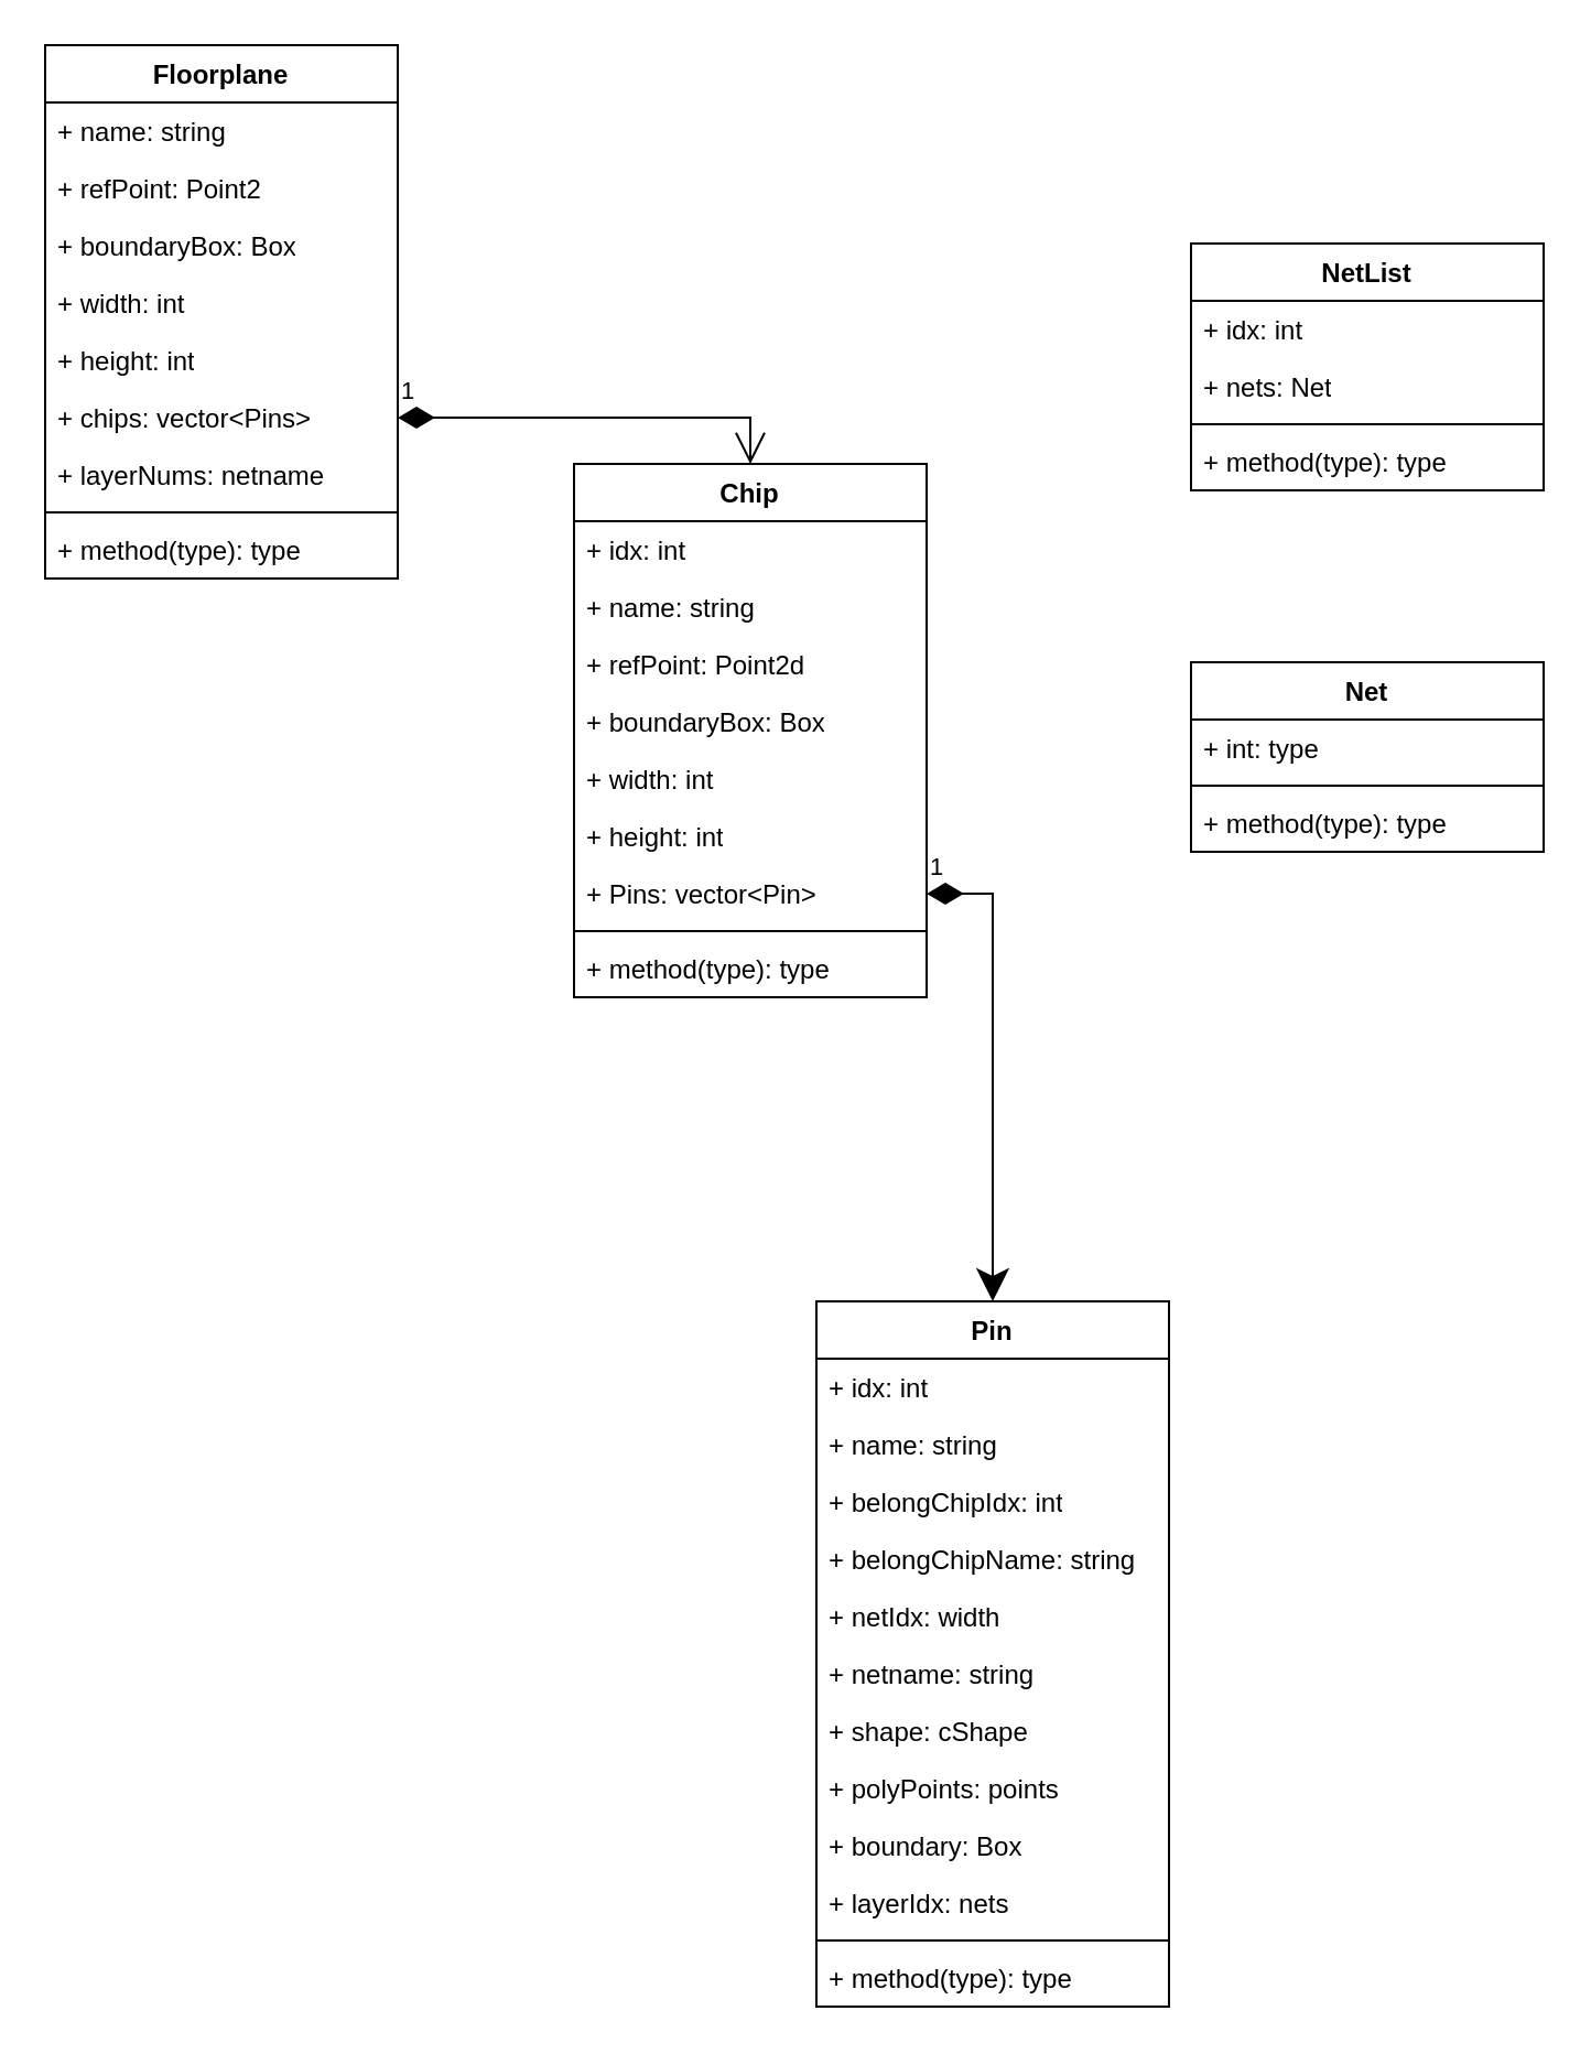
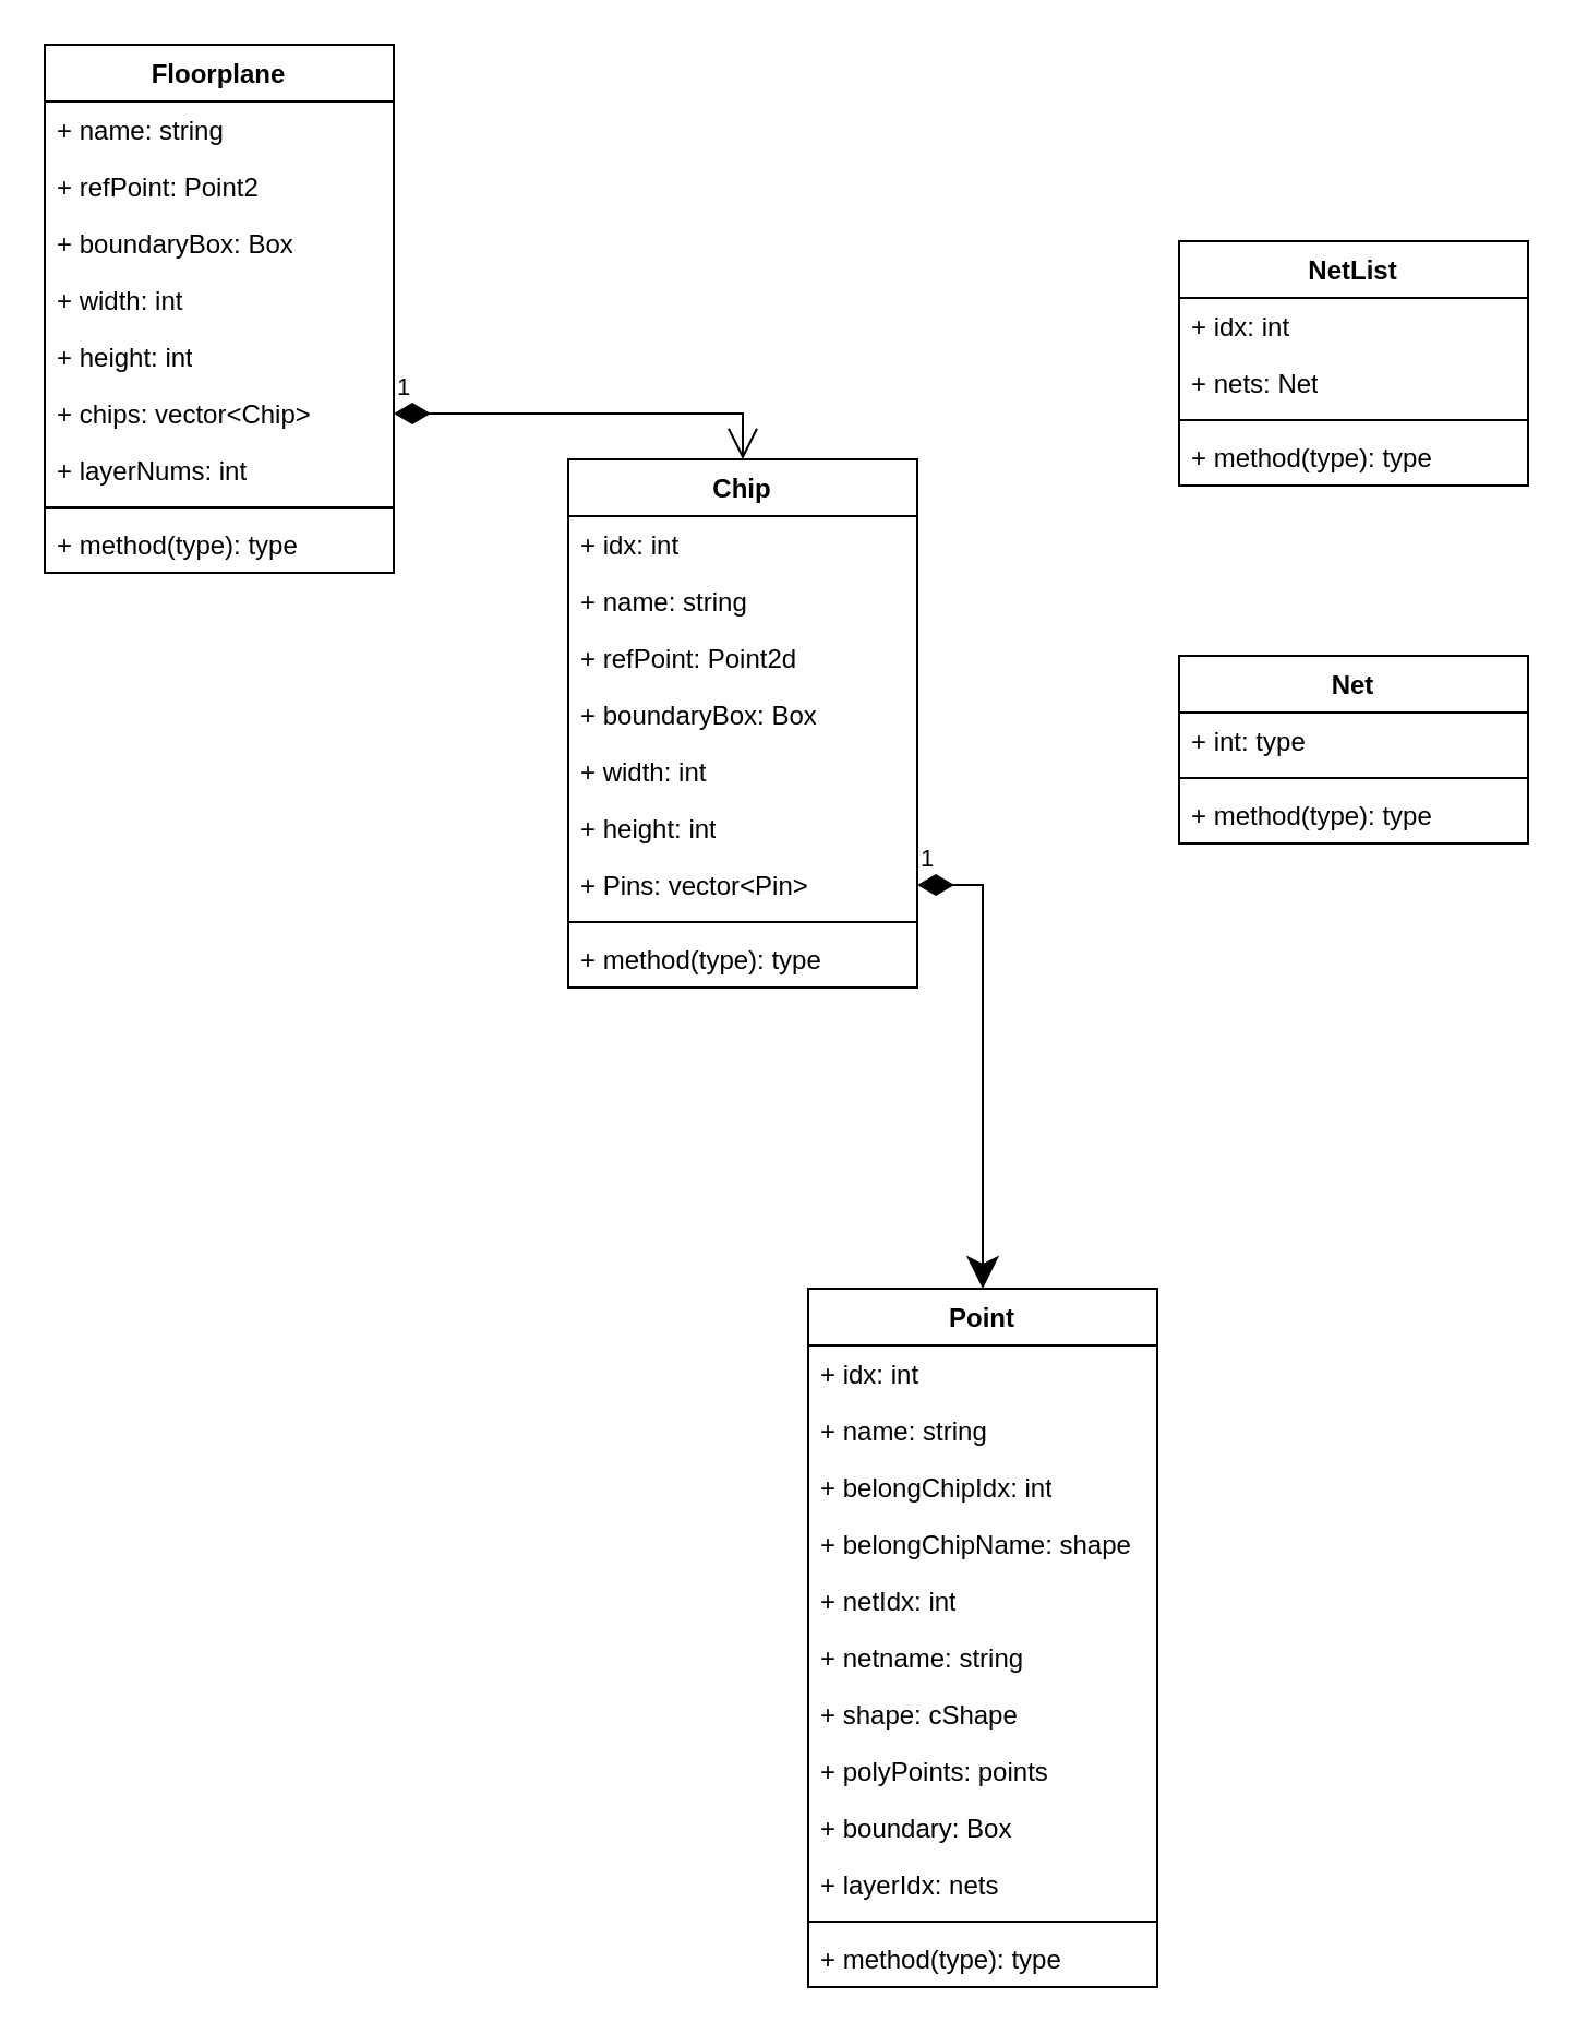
- <mxCell id="8" value="+ chips: vector&amp;lt;Pins&amp;gt;" style="text;strokeColor=none;fillColor=none;align=left;verticalAlign=top;spacingLeft=4;spacingRight=4;overflow=hidden;rotatable=0;points=[[0,0.5],[1,0.5]];portConstraint=eastwest;whiteSpace=wrap;html=1;" vertex="1" parent="2"><mxGeometry y="156" width="160" height="26" as="geometry" /></mxCell>
+ <mxCell id="8" value="+ chips: vector&amp;lt;Chip&amp;gt;" style="text;strokeColor=none;fillColor=none;align=left;verticalAlign=top;spacingLeft=4;spacingRight=4;overflow=hidden;rotatable=0;points=[[0,0.5],[1,0.5]];portConstraint=eastwest;whiteSpace=wrap;html=1;" vertex="1" parent="2"><mxGeometry y="156" width="160" height="26" as="geometry" /></mxCell>
- <mxCell id="9" value="+ layerNums: netname" style="text;strokeColor=none;fillColor=none;align=left;verticalAlign=top;spacingLeft=4;spacingRight=4;overflow=hidden;rotatable=0;points=[[0,0.5],[1,0.5]];portConstraint=eastwest;whiteSpace=wrap;html=1;" vertex="1" parent="2"><mxGeometry y="182" width="160" height="26" as="geometry" /></mxCell>
+ <mxCell id="9" value="+ layerNums: int" style="text;strokeColor=none;fillColor=none;align=left;verticalAlign=top;spacingLeft=4;spacingRight=4;overflow=hidden;rotatable=0;points=[[0,0.5],[1,0.5]];portConstraint=eastwest;whiteSpace=wrap;html=1;" vertex="1" parent="2"><mxGeometry y="182" width="160" height="26" as="geometry" /></mxCell>
- <mxCell id="22" value="Pin" style="swimlane;fontStyle=1;align=center;verticalAlign=top;childLayout=stackLayout;horizontal=1;startSize=26;horizontalStack=0;resizeParent=1;resizeParentMax=0;resizeLast=0;collapsible=1;marginBottom=0;whiteSpace=wrap;html=1;" vertex="1" parent="1"><mxGeometry x="370" y="590" width="160" height="320" as="geometry" /></mxCell>
+ <mxCell id="22" value="Point" style="swimlane;fontStyle=1;align=center;verticalAlign=top;childLayout=stackLayout;horizontal=1;startSize=26;horizontalStack=0;resizeParent=1;resizeParentMax=0;resizeLast=0;collapsible=1;marginBottom=0;whiteSpace=wrap;html=1;" vertex="1" parent="1"><mxGeometry x="370" y="590" width="160" height="320" as="geometry" /></mxCell>
- <mxCell id="26" value="+ belongChipName: string" style="text;strokeColor=none;fillColor=none;align=left;verticalAlign=top;spacingLeft=4;spacingRight=4;overflow=hidden;rotatable=0;points=[[0,0.5],[1,0.5]];portConstraint=eastwest;whiteSpace=wrap;html=1;" vertex="1" parent="22"><mxGeometry y="104" width="160" height="26" as="geometry" /></mxCell>
+ <mxCell id="26" value="+ belongChipName: shape" style="text;strokeColor=none;fillColor=none;align=left;verticalAlign=top;spacingLeft=4;spacingRight=4;overflow=hidden;rotatable=0;points=[[0,0.5],[1,0.5]];portConstraint=eastwest;whiteSpace=wrap;html=1;" vertex="1" parent="22"><mxGeometry y="104" width="160" height="26" as="geometry" /></mxCell>
- <mxCell id="27" value="+ netIdx: width" style="text;strokeColor=none;fillColor=none;align=left;verticalAlign=top;spacingLeft=4;spacingRight=4;overflow=hidden;rotatable=0;points=[[0,0.5],[1,0.5]];portConstraint=eastwest;whiteSpace=wrap;html=1;" vertex="1" parent="22"><mxGeometry y="130" width="160" height="26" as="geometry" /></mxCell>
+ <mxCell id="27" value="+ netIdx: int" style="text;strokeColor=none;fillColor=none;align=left;verticalAlign=top;spacingLeft=4;spacingRight=4;overflow=hidden;rotatable=0;points=[[0,0.5],[1,0.5]];portConstraint=eastwest;whiteSpace=wrap;html=1;" vertex="1" parent="22"><mxGeometry y="130" width="160" height="26" as="geometry" /></mxCell>
